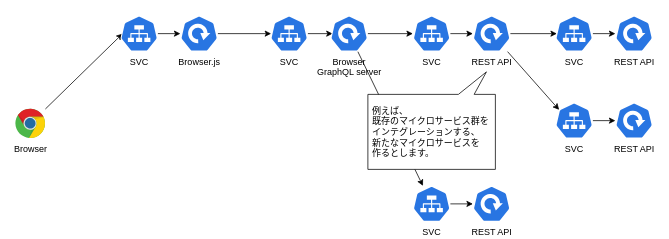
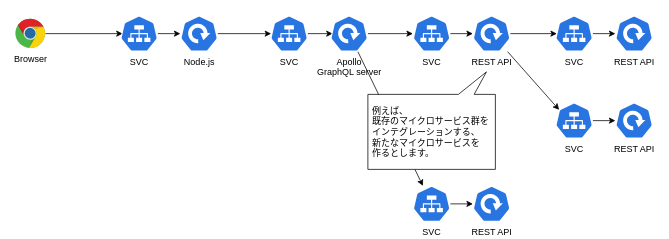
- <mxCell id="5" value="Browser.js" style="sketch=0;html=1;dashed=0;whitespace=wrap;fillColor=#2875E2;strokeColor=#ffffff;points=[[0.005,0.63,0],[0.1,0.2,0],[0.9,0.2,0],[0.5,0,0],[0.995,0.63,0],[0.72,0.99,0],[0.5,1,0],[0.28,0.99,0]];shape=mxgraph.kubernetes.icon;prIcon=pod;labelPosition=center;verticalLabelPosition=bottom;align=center;verticalAlign=top;labelBackgroundColor=default;" parent="1" vertex="1"><mxGeometry x="240" y="20" width="50" height="48" as="geometry" /></mxCell>
+ <mxCell id="5" value="Node.js" style="sketch=0;html=1;dashed=0;whitespace=wrap;fillColor=#2875E2;strokeColor=#ffffff;points=[[0.005,0.63,0],[0.1,0.2,0],[0.9,0.2,0],[0.5,0,0],[0.995,0.63,0],[0.72,0.99,0],[0.5,1,0],[0.28,0.99,0]];shape=mxgraph.kubernetes.icon;prIcon=pod;labelPosition=center;verticalLabelPosition=bottom;align=center;verticalAlign=top;labelBackgroundColor=default;" parent="1" vertex="1"><mxGeometry x="240" y="20" width="50" height="48" as="geometry" /></mxCell>
- <mxCell id="3" value="Browser &lt;br&gt;GraphQL server" style="sketch=0;html=1;dashed=0;whitespace=wrap;fillColor=#2875E2;strokeColor=#ffffff;points=[[0.005,0.63,0],[0.1,0.2,0],[0.9,0.2,0],[0.5,0,0],[0.995,0.63,0],[0.72,0.99,0],[0.5,1,0],[0.28,0.99,0]];shape=mxgraph.kubernetes.icon;prIcon=pod;labelPosition=center;verticalLabelPosition=bottom;align=center;verticalAlign=top;labelBackgroundColor=#FFFFFF;" parent="1" vertex="1"><mxGeometry x="440" y="20" width="50" height="48" as="geometry" /></mxCell>
+ <mxCell id="3" value="Apollo &lt;br&gt;GraphQL server" style="sketch=0;html=1;dashed=0;whitespace=wrap;fillColor=#2875E2;strokeColor=#ffffff;points=[[0.005,0.63,0],[0.1,0.2,0],[0.9,0.2,0],[0.5,0,0],[0.995,0.63,0],[0.72,0.99,0],[0.5,1,0],[0.28,0.99,0]];shape=mxgraph.kubernetes.icon;prIcon=pod;labelPosition=center;verticalLabelPosition=bottom;align=center;verticalAlign=top;labelBackgroundColor=#FFFFFF;" parent="1" vertex="1"><mxGeometry x="440" y="20" width="50" height="48" as="geometry" /></mxCell>
- <mxCell id="9" value="Browser" style="dashed=0;outlineConnect=0;html=1;align=center;labelPosition=center;verticalLabelPosition=bottom;verticalAlign=top;shape=mxgraph.weblogos.chrome;labelBackgroundColor=default;" parent="1" vertex="1"><mxGeometry x="20" y="144" width="40" height="40" as="geometry" /></mxCell>
+ <mxCell id="9" value="Browser" style="dashed=0;outlineConnect=0;html=1;align=center;labelPosition=center;verticalLabelPosition=bottom;verticalAlign=top;shape=mxgraph.weblogos.chrome;labelBackgroundColor=default;" parent="1" vertex="1"><mxGeometry x="20" y="24" width="40" height="40" as="geometry" /></mxCell>
